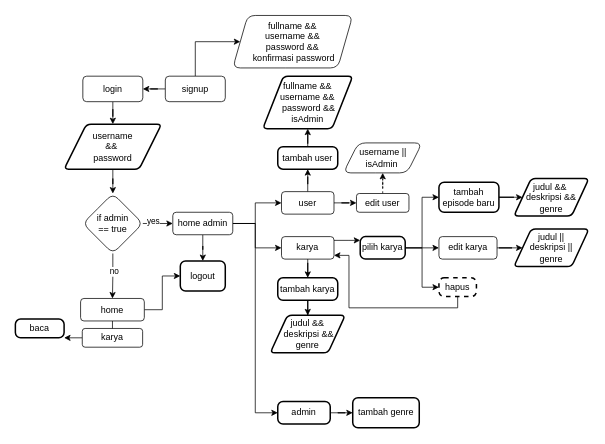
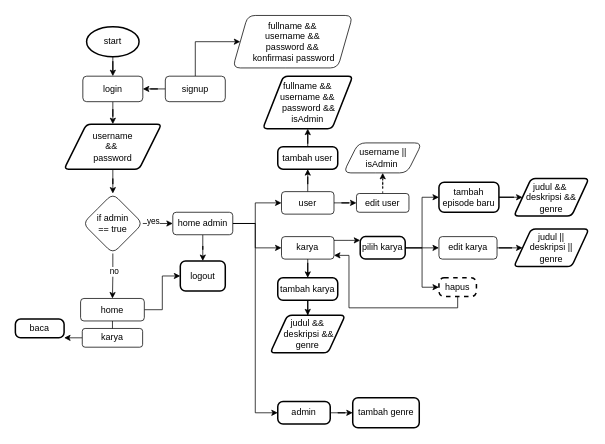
+ <mxCell id="5" value="start" style="strokeWidth=2;html=1;shape=mxgraph.flowchart.start_1;whiteSpace=wrap;" parent="1" vertex="1"><mxGeometry x="115" y="35" width="70" height="40" as="geometry" /></mxCell>
+ <mxCell id="4" value="" style="edgeStyle=orthogonalEdgeStyle;rounded=0;orthogonalLoop=1;jettySize=auto;html=1;" parent="1" source="5" target="3" edge="1"><mxGeometry relative="1" as="geometry" /></mxCell>
